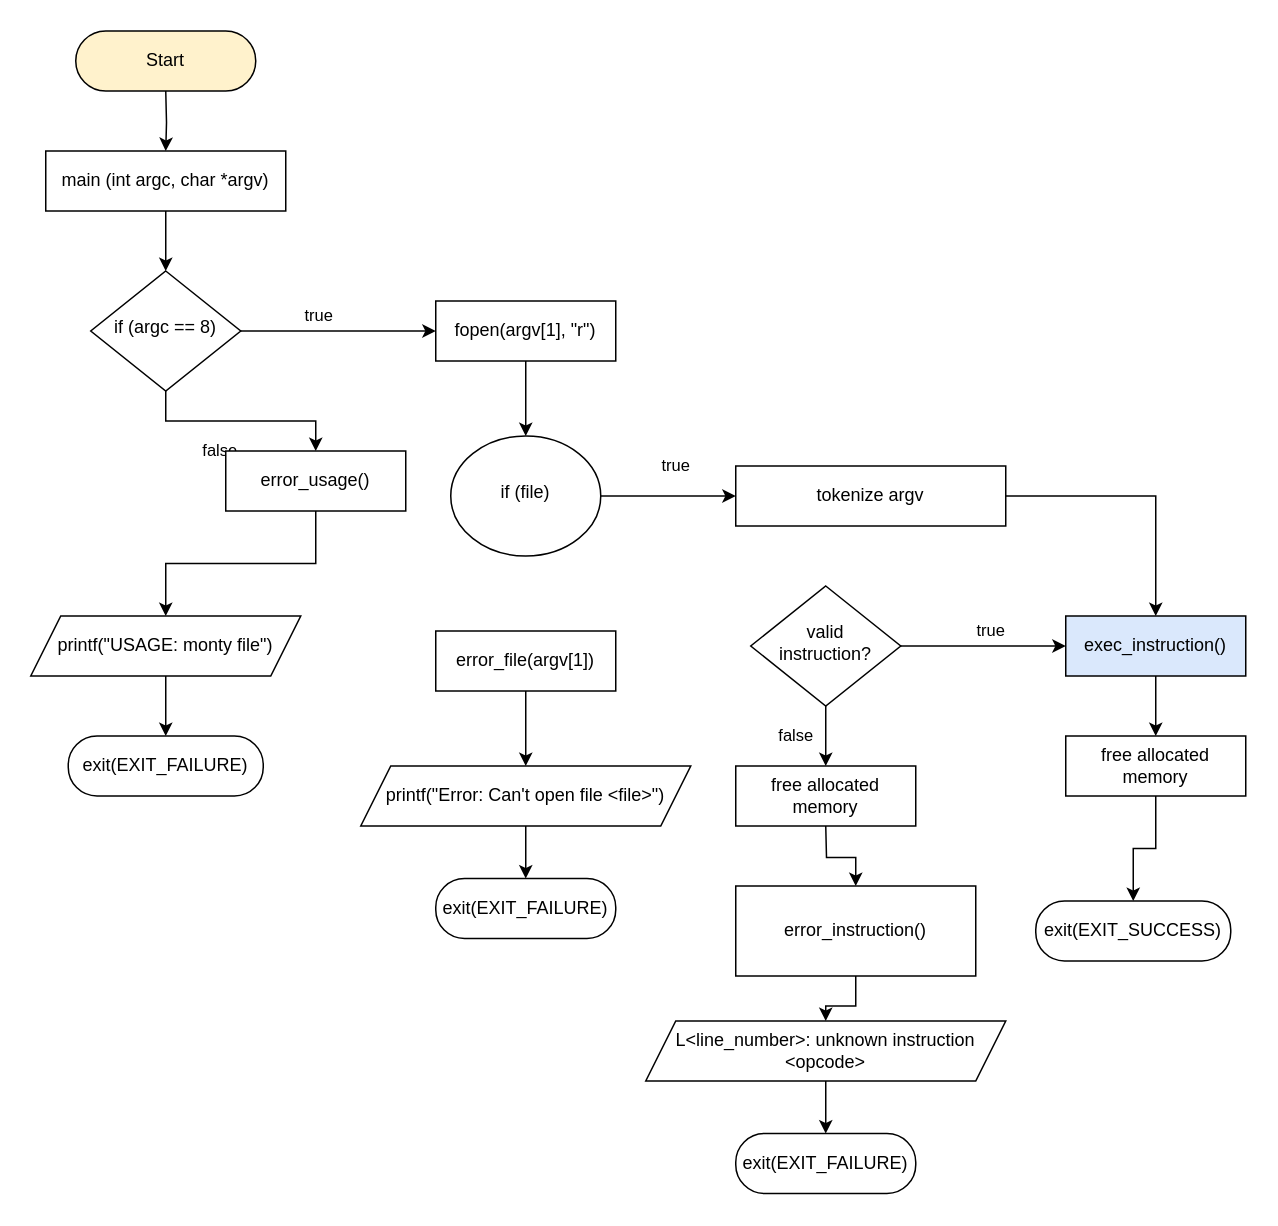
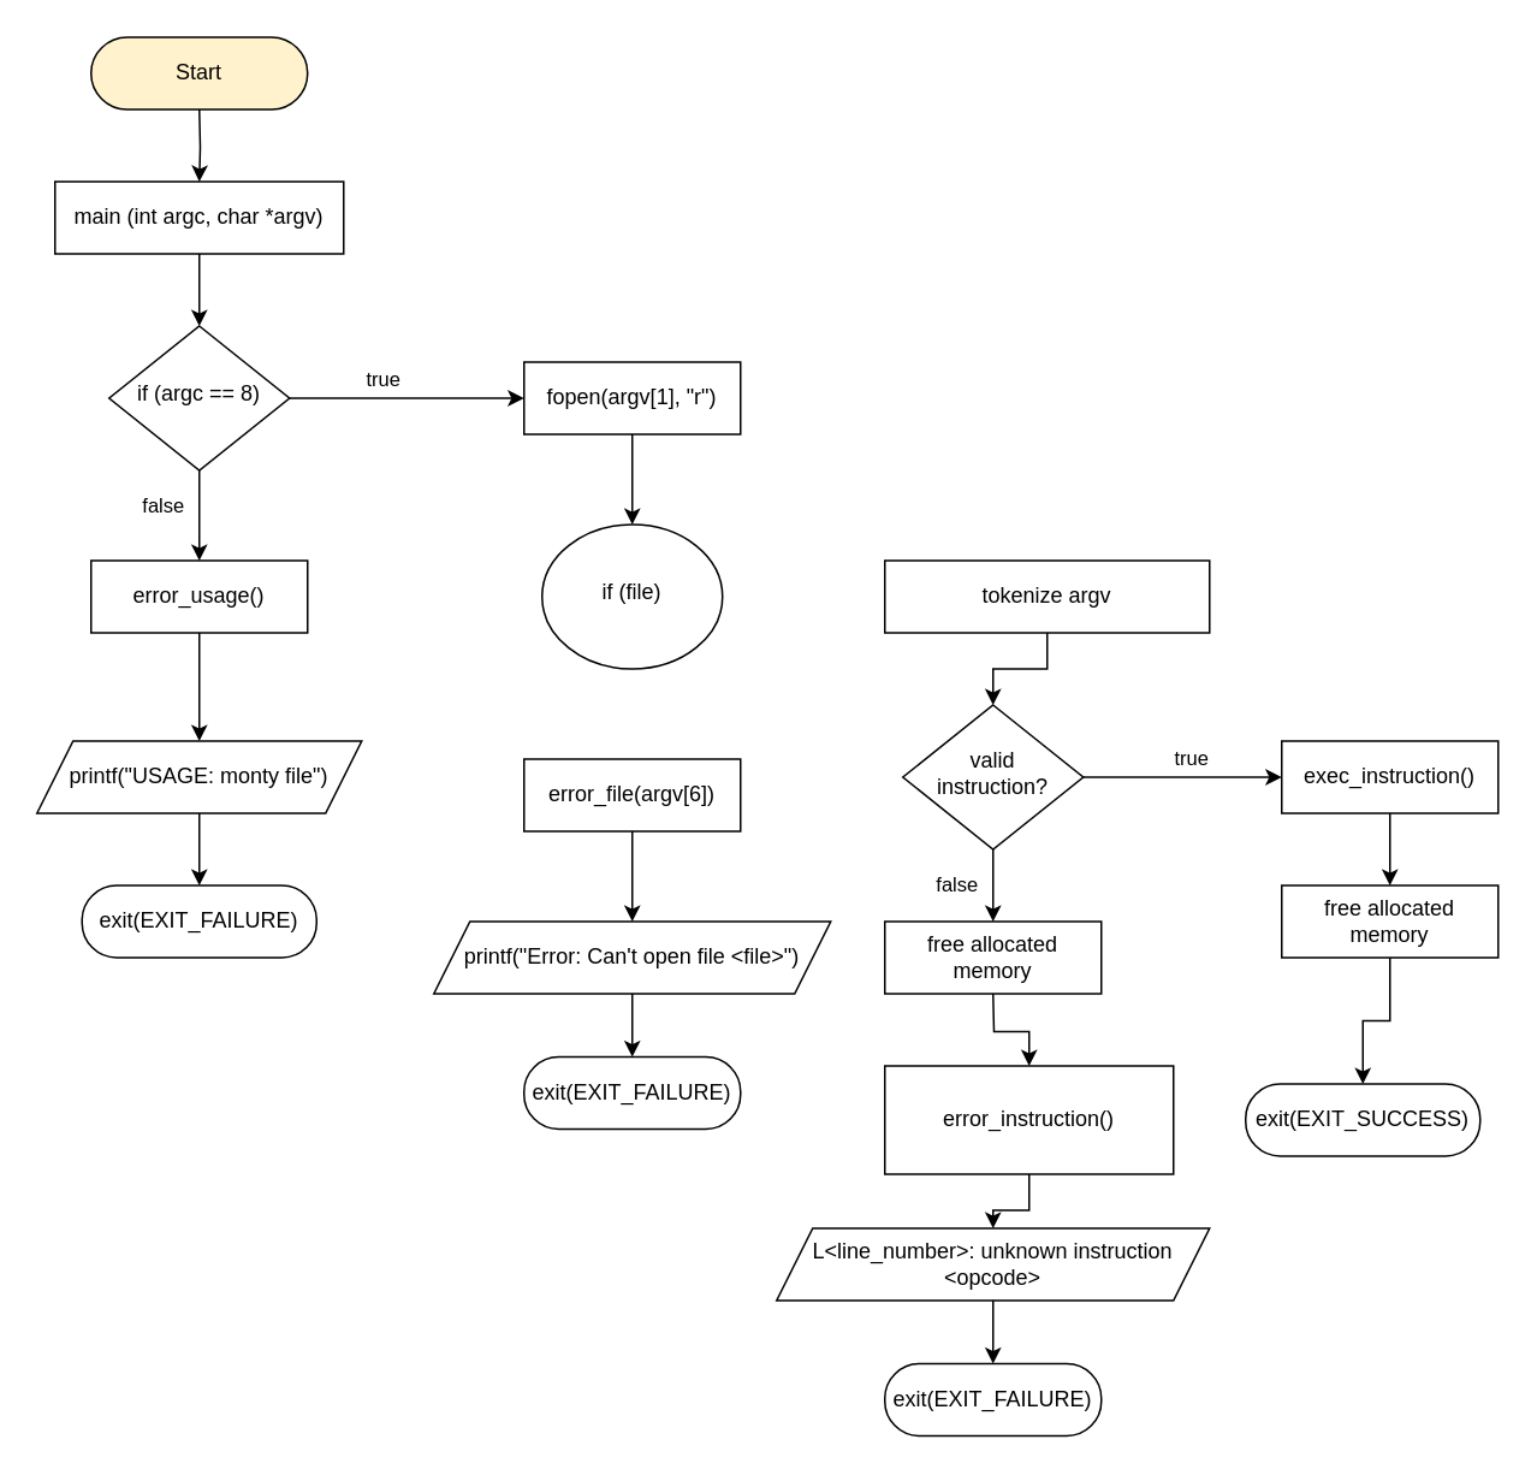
- <mxCell id="10" value="error_usage()" style="rounded=1;whiteSpace=wrap;html=1;fontSize=12;glass=0;strokeWidth=1;shadow=0;arcSize=0;" vertex="1" parent="1"><mxGeometry x="150" y="300" width="120" height="40" as="geometry" /></mxCell>
+ <mxCell id="10" value="error_usage()" style="rounded=1;whiteSpace=wrap;html=1;fontSize=12;glass=0;strokeWidth=1;shadow=0;arcSize=0;" vertex="1" parent="1"><mxGeometry x="50" y="310" width="120" height="40" as="geometry" /></mxCell>
- <mxCell id="14" value="true" style="edgeStyle=orthogonalEdgeStyle;rounded=0;orthogonalLoop=1;jettySize=auto;html=1;" edge="1" parent="1" source="15" target="23"><mxGeometry x="0.111" y="20" relative="1" as="geometry"><mxPoint as="offset" /></mxGeometry></mxCell>
- <mxCell id="22" value="" style="edgeStyle=orthogonalEdgeStyle;rounded=0;orthogonalLoop=1;jettySize=auto;html=1;" edge="1" parent="1" source="23" target="38"><mxGeometry relative="1" as="geometry" /></mxCell>
+ <mxCell id="22" value="" style="edgeStyle=orthogonalEdgeStyle;rounded=0;orthogonalLoop=1;jettySize=auto;html=1;" edge="1" parent="1" source="23" target="31"><mxGeometry relative="1" as="geometry" /></mxCell>
- <mxCell id="38" value="exec_instruction()" style="rounded=1;whiteSpace=wrap;html=1;fontSize=12;glass=0;strokeWidth=1;shadow=0;arcSize=0;fillColor=#dae8fc;" vertex="1" parent="1"><mxGeometry x="710" y="410" width="120" height="40" as="geometry" /></mxCell>
+ <mxCell id="38" value="exec_instruction()" style="rounded=1;whiteSpace=wrap;html=1;fontSize=12;glass=0;strokeWidth=1;shadow=0;arcSize=0;" vertex="1" parent="1"><mxGeometry x="710" y="410" width="120" height="40" as="geometry" /></mxCell>
- <mxCell id="17" value="error_file(argv[1])" style="rounded=1;whiteSpace=wrap;html=1;fontSize=12;glass=0;strokeWidth=1;shadow=0;arcSize=0;" vertex="1" parent="1"><mxGeometry x="290" y="420" width="120" height="40" as="geometry" /></mxCell>
+ <mxCell id="17" value="error_file(argv[6])" style="rounded=1;whiteSpace=wrap;html=1;fontSize=12;glass=0;strokeWidth=1;shadow=0;arcSize=0;" vertex="1" parent="1"><mxGeometry x="290" y="420" width="120" height="40" as="geometry" /></mxCell>
